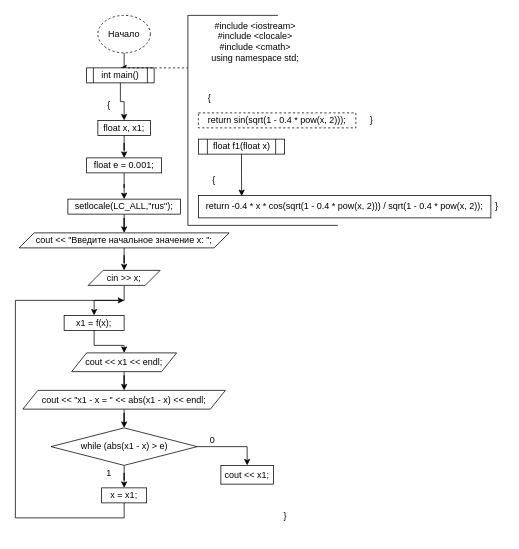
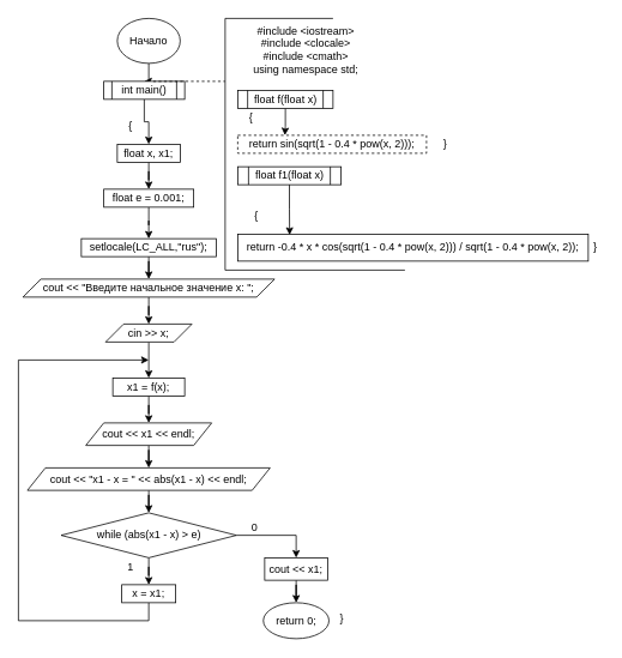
- <mxCell id="3" value="Начало" style="ellipse;whiteSpace=wrap;html=1;dashed=1;" vertex="1" parent="1"><mxGeometry x="130" y="20" width="70" height="50" as="geometry" /></mxCell>
+ <mxCell id="3" value="Начало" style="ellipse;whiteSpace=wrap;html=1;" vertex="1" parent="1"><mxGeometry x="130" y="20" width="70" height="50" as="geometry" /></mxCell>
+ <mxCell id="9" value="float f(float x)" style="shape=process;whiteSpace=wrap;html=1;backgroundOutline=1;" vertex="1" parent="1"><mxGeometry x="264" y="100" width="106" height="20" as="geometry" /></mxCell>
+ <mxCell id="8" style="edgeStyle=orthogonalEdgeStyle;rounded=0;orthogonalLoop=1;jettySize=auto;html=1;entryX=0.25;entryY=0;entryDx=0;entryDy=0;" edge="1" parent="1" source="9" target="11"><mxGeometry relative="1" as="geometry" /></mxCell>
- <mxCell id="32" value="x1 = f(x);" style="rounded=0;whiteSpace=wrap;html=1;" vertex="1" parent="1"><mxGeometry x="85" y="420" width="80" height="20" as="geometry" /></mxCell>
+ <mxCell id="32" value="x1 = f(x);" style="rounded=0;whiteSpace=wrap;html=1;" vertex="1" parent="1"><mxGeometry x="125" y="420" width="80" height="20" as="geometry" /></mxCell>
+ <mxCell id="44" style="edgeStyle=orthogonalEdgeStyle;rounded=0;orthogonalLoop=1;jettySize=auto;html=1;entryX=0.5;entryY=0;entryDx=0;entryDy=0;" edge="1" parent="1" source="45" target="47"><mxGeometry relative="1" as="geometry" /></mxCell>
+ <mxCell id="47" value="return 0;" style="ellipse;whiteSpace=wrap;html=1;" vertex="1" parent="1"><mxGeometry x="292.5" y="670" width="73" height="40" as="geometry" /></mxCell>
